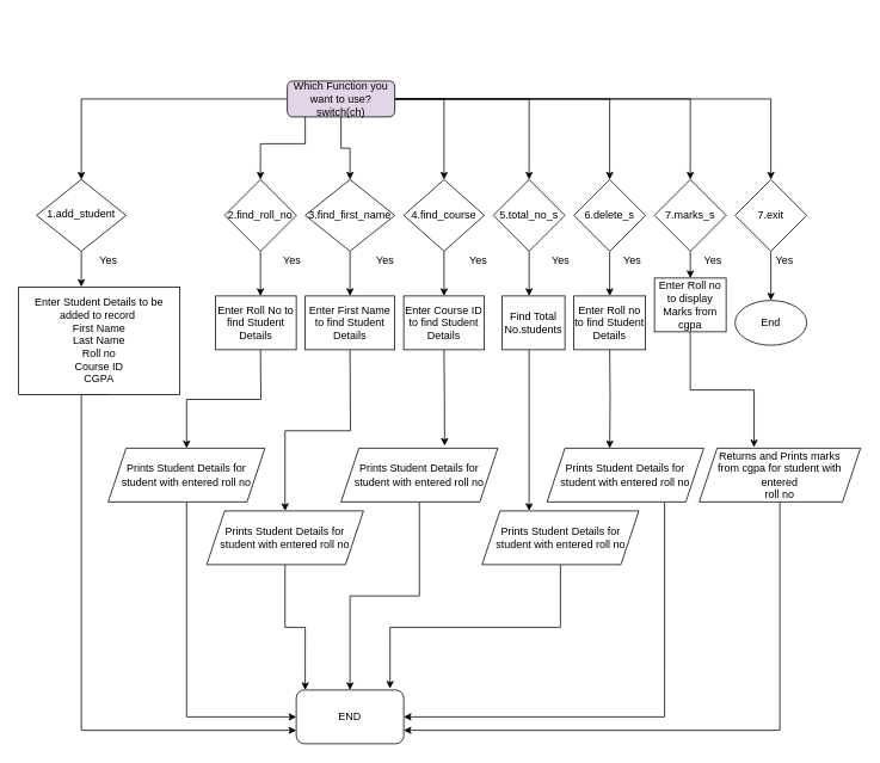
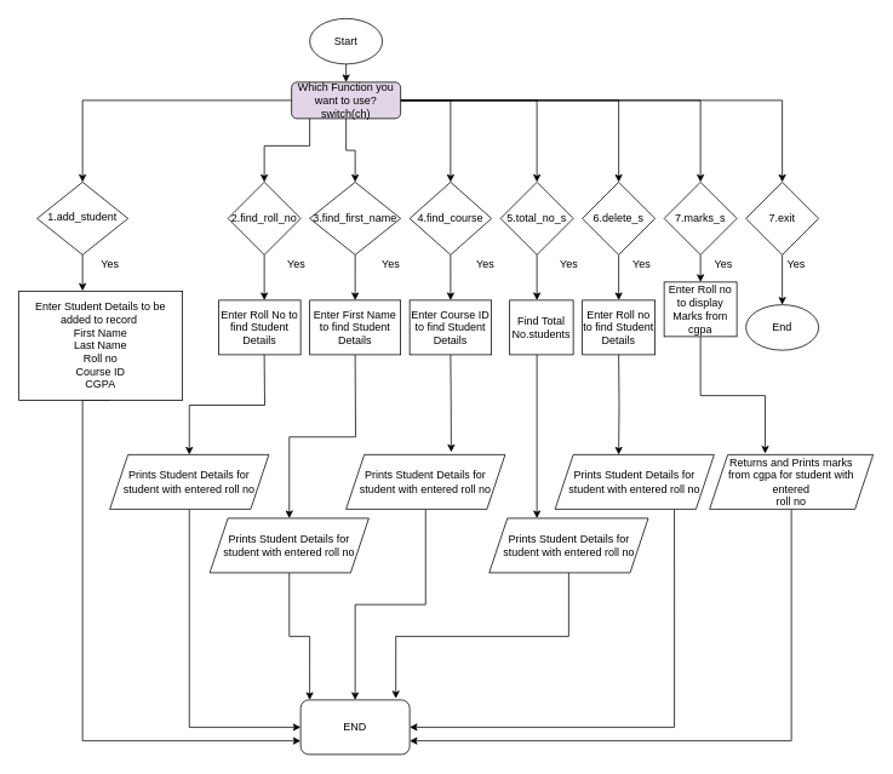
+ <mxCell id="36" value="Start" style="ellipse;whiteSpace=wrap;html=1;" parent="1" vertex="1"><mxGeometry x="340" y="20" width="80" height="50" as="geometry" /></mxCell>
+ <mxCell id="35" style="edgeStyle=orthogonalEdgeStyle;rounded=0;orthogonalLoop=1;jettySize=auto;html=1;exitX=0.5;exitY=1;exitDx=0;exitDy=0;entryX=0.5;entryY=0;entryDx=0;entryDy=0;" parent="1" source="36" target="10" edge="1"><mxGeometry relative="1" as="geometry" /></mxCell>
